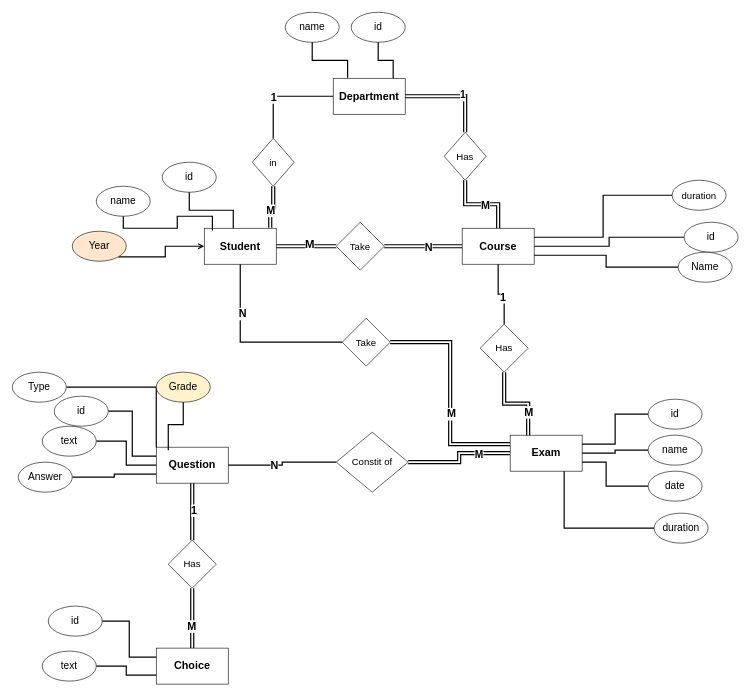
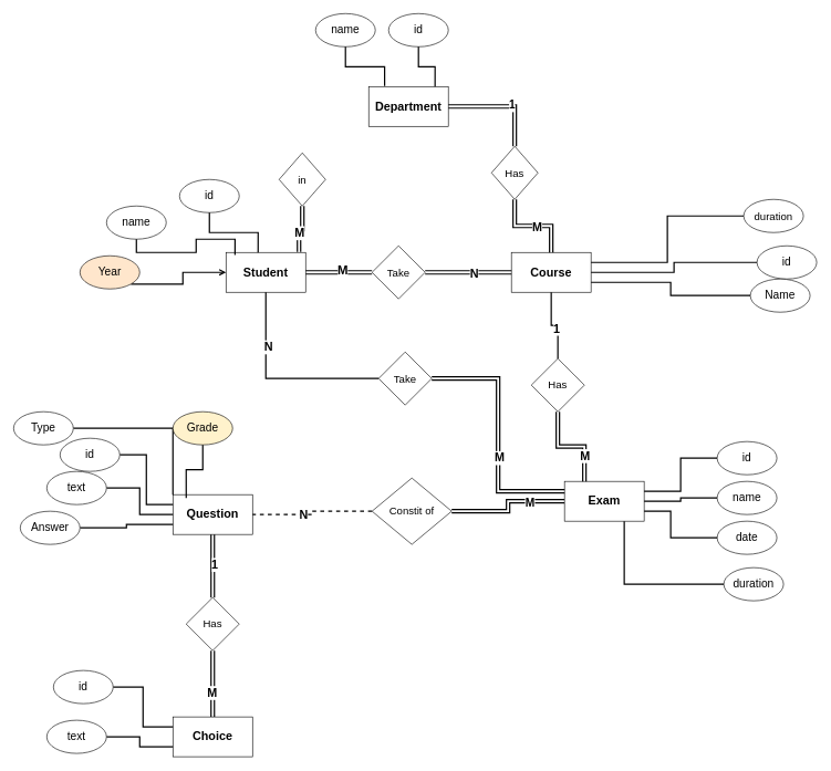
- <mxCell id="21" style="edgeStyle=orthogonalEdgeStyle;rounded=0;orthogonalLoop=1;jettySize=auto;html=1;exitX=0.5;exitY=0;exitDx=0;exitDy=0;entryX=0;entryY=0.5;entryDx=0;entryDy=0;endArrow=none;startFill=0;strokeWidth=2;" edge="1" parent="1" source="23" target="16"><mxGeometry relative="1" as="geometry" /></mxCell>
- <mxCell id="22" value="1" style="edgeLabel;html=1;align=center;verticalAlign=middle;resizable=0;points=[];fontSize=18;fontStyle=1" vertex="1" connectable="0" parent="21"><mxGeometry x="-0.203" relative="1" as="geometry"><mxPoint y="-1" as="offset" /></mxGeometry></mxCell>
- <mxCell id="68" style="edgeStyle=orthogonalEdgeStyle;rounded=0;orthogonalLoop=1;jettySize=auto;html=1;exitX=0;exitY=0.5;exitDx=0;exitDy=0;endArrow=none;startFill=0;strokeWidth=2;" edge="1" parent="1" source="70" target="42"><mxGeometry relative="1" as="geometry" /></mxCell>
+ <mxCell id="68" style="edgeStyle=orthogonalEdgeStyle;rounded=0;orthogonalLoop=1;jettySize=auto;html=1;exitX=0;exitY=0.5;exitDx=0;exitDy=0;endArrow=none;startFill=0;strokeWidth=2;dashed=1;" edge="1" parent="1" source="70" target="42"><mxGeometry relative="1" as="geometry" /></mxCell>
